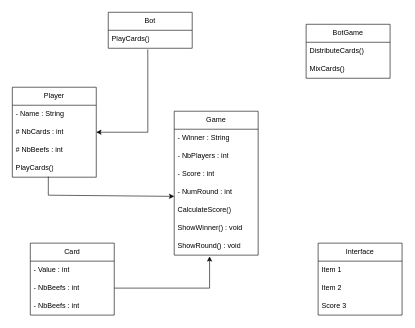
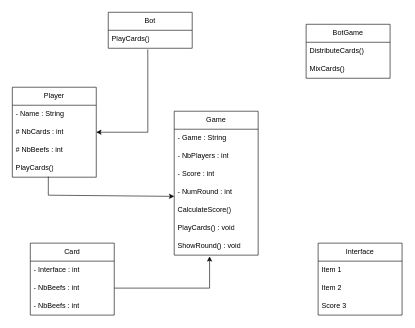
- <mxCell id="8" value="- Winner : String" style="text;strokeColor=none;fillColor=none;align=left;verticalAlign=middle;spacingLeft=4;spacingRight=4;overflow=hidden;points=[[0,0.5],[1,0.5]];portConstraint=eastwest;rotatable=0;whiteSpace=wrap;html=1;" vertex="1" parent="7"><mxGeometry y="30" width="140" height="30" as="geometry" /></mxCell>
+ <mxCell id="8" value="- Game : String" style="text;strokeColor=none;fillColor=none;align=left;verticalAlign=middle;spacingLeft=4;spacingRight=4;overflow=hidden;points=[[0,0.5],[1,0.5]];portConstraint=eastwest;rotatable=0;whiteSpace=wrap;html=1;" vertex="1" parent="7"><mxGeometry y="30" width="140" height="30" as="geometry" /></mxCell>
- <mxCell id="13" value="ShowWinner() : void" style="text;strokeColor=none;fillColor=none;align=left;verticalAlign=middle;spacingLeft=4;spacingRight=4;overflow=hidden;points=[[0,0.5],[1,0.5]];portConstraint=eastwest;rotatable=0;whiteSpace=wrap;html=1;" vertex="1" parent="7"><mxGeometry y="180" width="140" height="30" as="geometry" /></mxCell>
+ <mxCell id="13" value="PlayCards() : void" style="text;strokeColor=none;fillColor=none;align=left;verticalAlign=middle;spacingLeft=4;spacingRight=4;overflow=hidden;points=[[0,0.5],[1,0.5]];portConstraint=eastwest;rotatable=0;whiteSpace=wrap;html=1;" vertex="1" parent="7"><mxGeometry y="180" width="140" height="30" as="geometry" /></mxCell>
- <mxCell id="16" value="- Value : int" style="text;strokeColor=none;fillColor=none;align=left;verticalAlign=middle;spacingLeft=4;spacingRight=4;overflow=hidden;points=[[0,0.5],[1,0.5]];portConstraint=eastwest;rotatable=0;whiteSpace=wrap;html=1;" vertex="1" parent="15"><mxGeometry y="30" width="140" height="30" as="geometry" /></mxCell>
+ <mxCell id="16" value="- Interface : int" style="text;strokeColor=none;fillColor=none;align=left;verticalAlign=middle;spacingLeft=4;spacingRight=4;overflow=hidden;points=[[0,0.5],[1,0.5]];portConstraint=eastwest;rotatable=0;whiteSpace=wrap;html=1;" vertex="1" parent="15"><mxGeometry y="30" width="140" height="30" as="geometry" /></mxCell>
